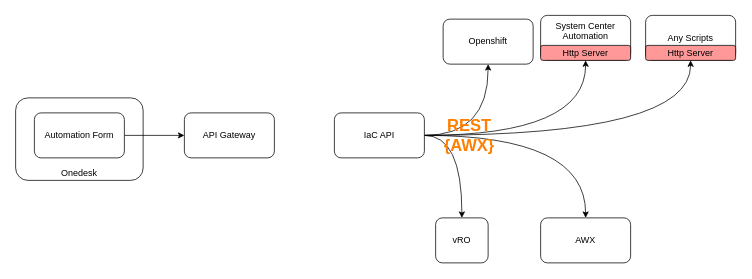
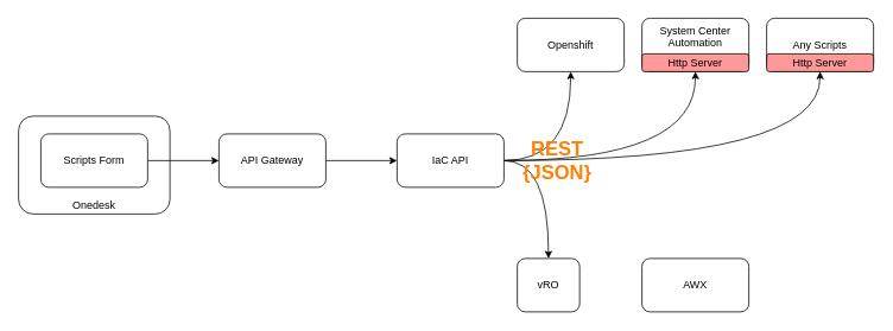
- <mxCell id="14" value="Openshift" style="whiteSpace=wrap;html=1;rounded=1;" vertex="1" parent="1"><mxGeometry x="590" y="25" width="120" height="60" as="geometry" /></mxCell>
+ <mxCell id="14" value="Openshift" style="whiteSpace=wrap;html=1;rounded=1;" vertex="1" parent="1"><mxGeometry x="580" y="20" width="120" height="60" as="geometry" /></mxCell>
- <mxCell id="4" value="Automation Form" style="whiteSpace=wrap;html=1;rounded=1;" vertex="1" parent="1"><mxGeometry x="45" y="150" width="120" height="60" as="geometry" /></mxCell>
+ <mxCell id="4" value="Scripts Form" style="whiteSpace=wrap;html=1;rounded=1;" vertex="1" parent="1"><mxGeometry x="45" y="150" width="120" height="60" as="geometry" /></mxCell>
+ <mxCell id="5" value="" style="edgeStyle=orthogonalEdgeStyle;rounded=0;orthogonalLoop=1;jettySize=auto;html=1;" edge="1" parent="1" source="6" target="12"><mxGeometry relative="1" as="geometry" /></mxCell>
- <mxCell id="20" value="&lt;font color=&quot;#ff8000&quot;&gt;&lt;span style=&quot;font-size: 22px&quot;&gt;REST&lt;br&gt;{AWX}&lt;/span&gt;&lt;/font&gt;" style="text;html=1;strokeColor=none;fillColor=none;align=center;verticalAlign=middle;whiteSpace=wrap;rounded=0;fontStyle=1" vertex="1" parent="1"><mxGeometry x="590" y="170" width="70" height="20" as="geometry" /></mxCell>
+ <mxCell id="20" value="&lt;font color=&quot;#ff8000&quot;&gt;&lt;span style=&quot;font-size: 22px&quot;&gt;REST&lt;br&gt;{JSON}&lt;/span&gt;&lt;/font&gt;" style="text;html=1;strokeColor=none;fillColor=none;align=center;verticalAlign=middle;whiteSpace=wrap;rounded=0;fontStyle=1" vertex="1" parent="1"><mxGeometry x="590" y="170" width="70" height="20" as="geometry" /></mxCell>
- <mxCell id="9" style="edgeStyle=orthogonalEdgeStyle;curved=1;orthogonalLoop=1;jettySize=auto;html=1;exitX=1;exitY=0.5;exitDx=0;exitDy=0;entryX=0.5;entryY=0;entryDx=0;entryDy=0;" edge="1" parent="1" source="12" target="15"><mxGeometry relative="1" as="geometry"><mxPoint x="770" y="240" as="targetPoint" /></mxGeometry></mxCell>
